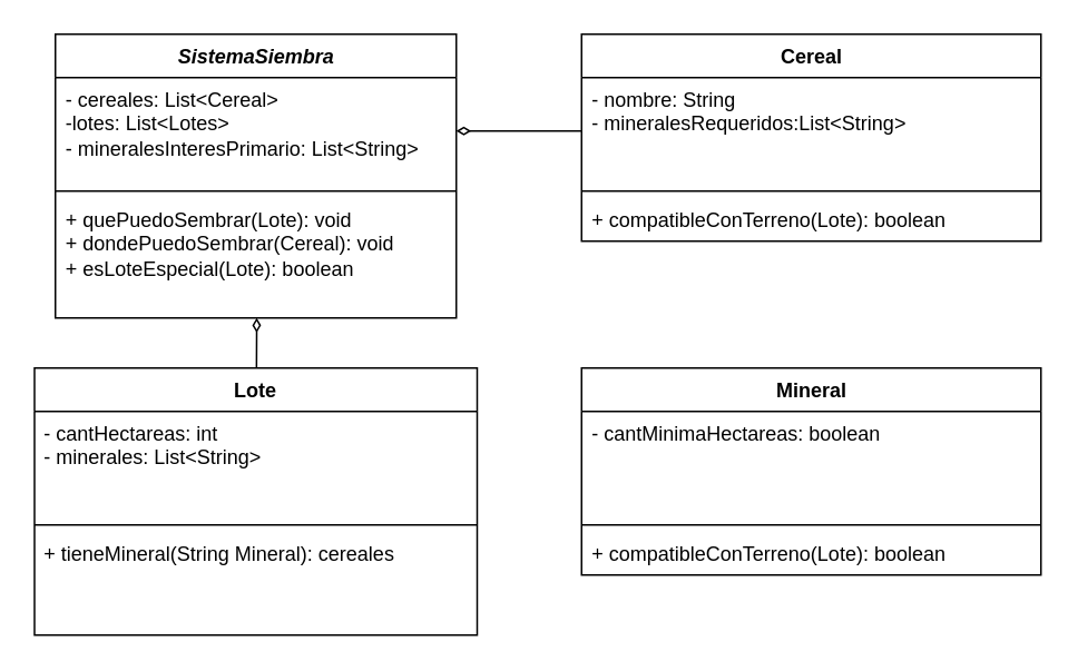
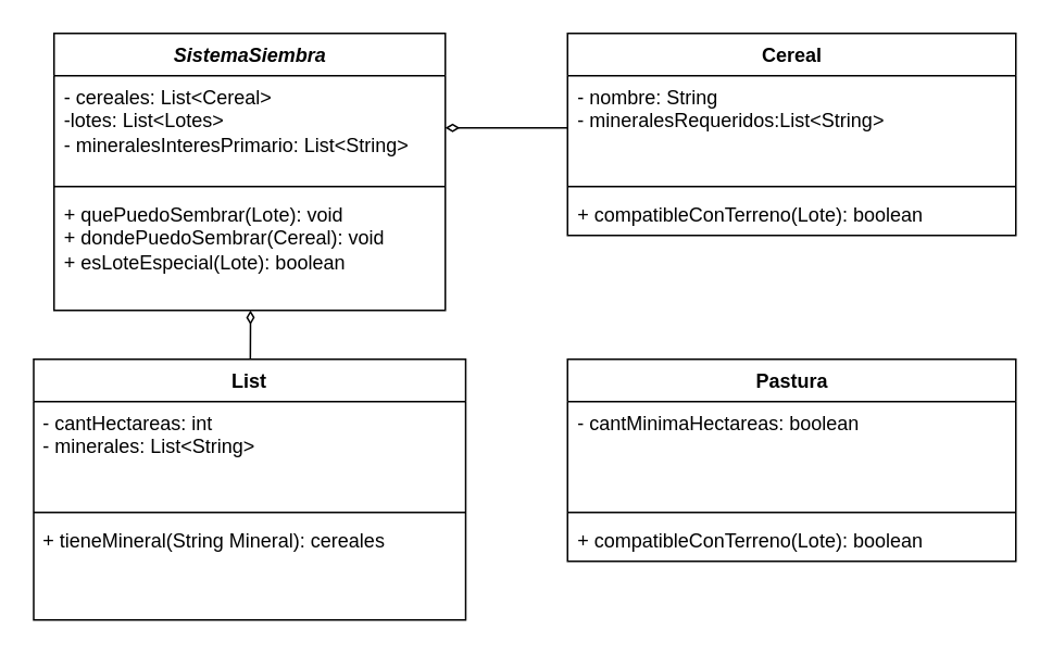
- <mxCell id="2" value="Lote" style="swimlane;fontStyle=1;align=center;verticalAlign=top;childLayout=stackLayout;horizontal=1;startSize=26;horizontalStack=0;resizeParent=1;resizeParentMax=0;resizeLast=0;collapsible=1;marginBottom=0;whiteSpace=wrap;html=1;" parent="1" vertex="1"><mxGeometry x="20" y="220" width="265" height="160" as="geometry" /></mxCell>
+ <mxCell id="2" value="List" style="swimlane;fontStyle=1;align=center;verticalAlign=top;childLayout=stackLayout;horizontal=1;startSize=26;horizontalStack=0;resizeParent=1;resizeParentMax=0;resizeLast=0;collapsible=1;marginBottom=0;whiteSpace=wrap;html=1;" parent="1" vertex="1"><mxGeometry x="20" y="220" width="265" height="160" as="geometry" /></mxCell>
- <mxCell id="10" value="Mineral" style="swimlane;fontStyle=1;align=center;verticalAlign=top;childLayout=stackLayout;horizontal=1;startSize=26;horizontalStack=0;resizeParent=1;resizeParentMax=0;resizeLast=0;collapsible=1;marginBottom=0;whiteSpace=wrap;html=1;" parent="1" vertex="1"><mxGeometry x="347.5" y="220" width="275" height="124" as="geometry" /></mxCell>
+ <mxCell id="10" value="Pastura" style="swimlane;fontStyle=1;align=center;verticalAlign=top;childLayout=stackLayout;horizontal=1;startSize=26;horizontalStack=0;resizeParent=1;resizeParentMax=0;resizeLast=0;collapsible=1;marginBottom=0;whiteSpace=wrap;html=1;" parent="1" vertex="1"><mxGeometry x="347.5" y="220" width="275" height="124" as="geometry" /></mxCell>
